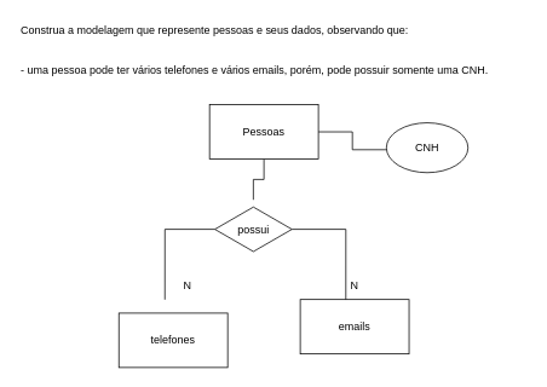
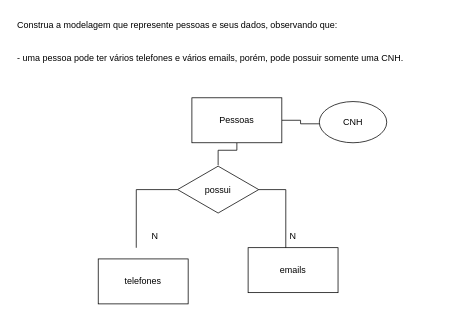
- <mxCell id="9" value="Pessoas" style="rounded=0;whiteSpace=wrap;html=1;" parent="1" vertex="1"><mxGeometry x="230" y="115" width="120" height="60" as="geometry" /></mxCell>
+ <mxCell id="9" value="Pessoas" style="rounded=0;whiteSpace=wrap;html=1;" parent="1" vertex="1"><mxGeometry x="255" y="130" width="120" height="60" as="geometry" /></mxCell>
- <mxCell id="5" value="possui" style="html=1;whiteSpace=wrap;aspect=fixed;shape=isoRectangle;" parent="1" vertex="1"><mxGeometry x="235.84" y="220" width="85" height="65" as="geometry" /></mxCell>
+ <mxCell id="5" value="possui" style="html=1;whiteSpace=wrap;aspect=fixed;shape=isoRectangle;" parent="1" vertex="1"><mxGeometry x="235.84" y="220" width="108.33" height="65" as="geometry" /></mxCell>
